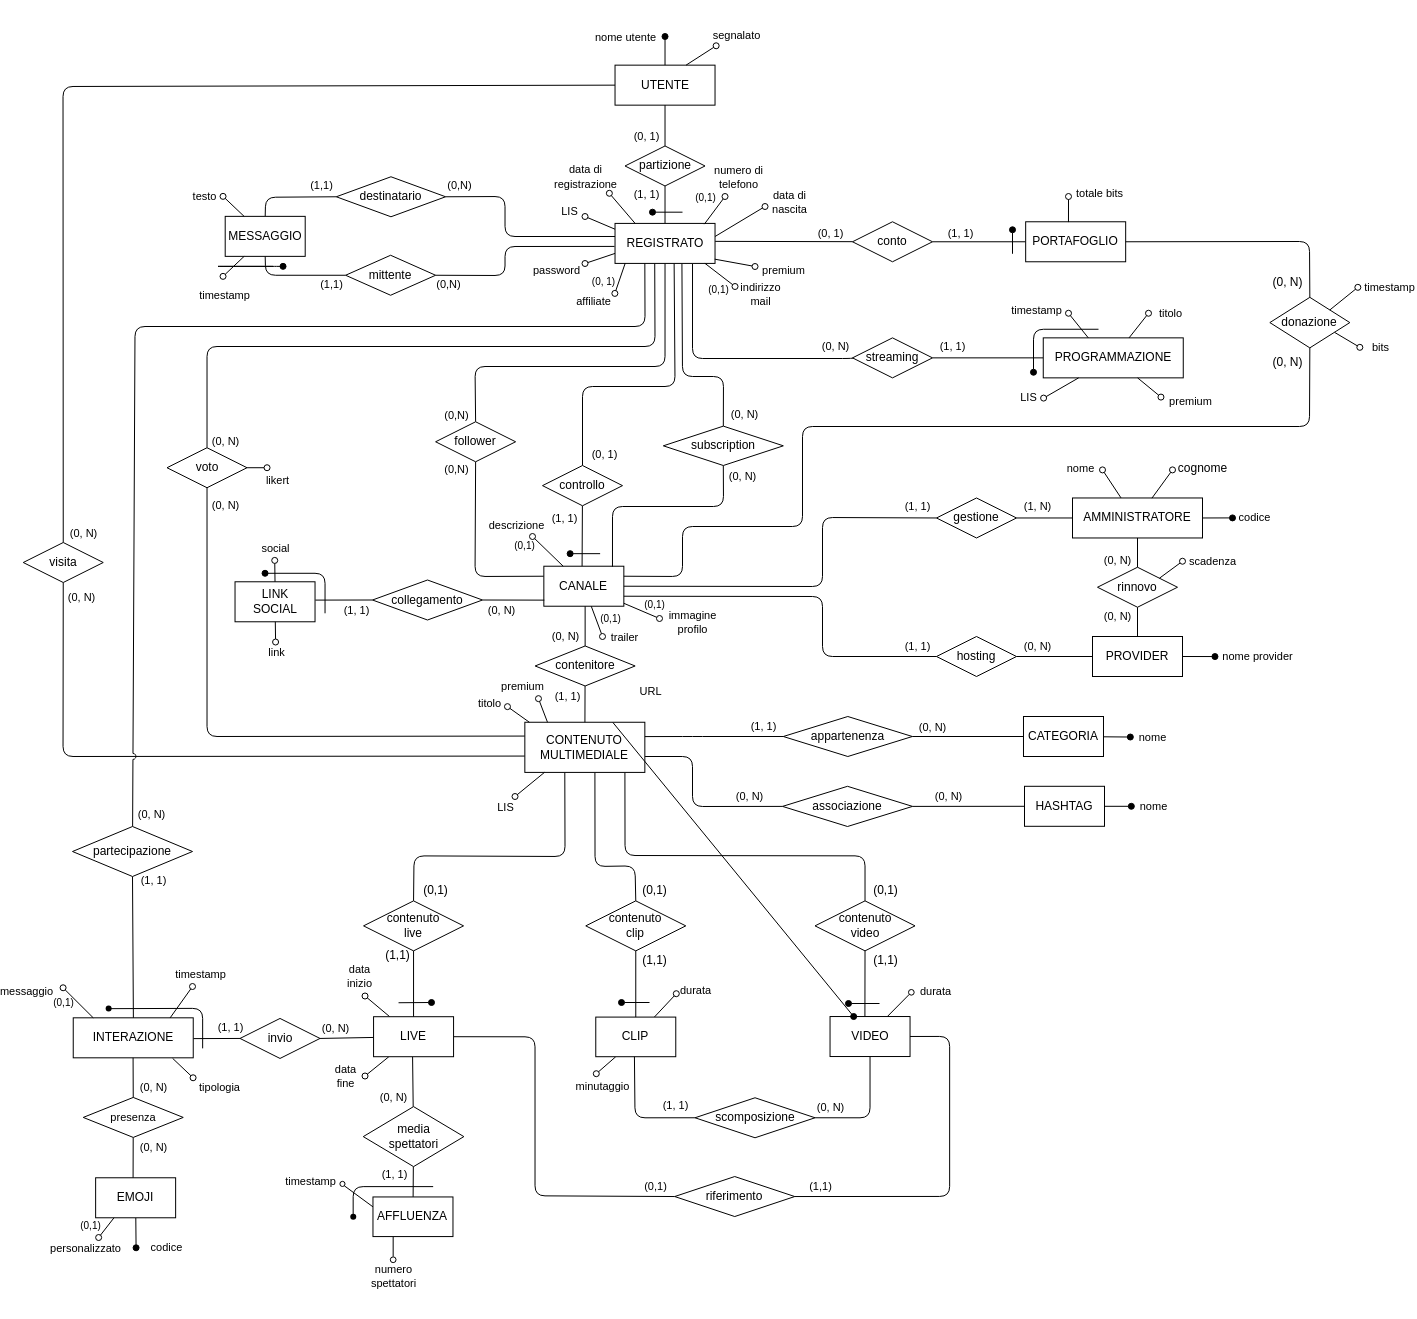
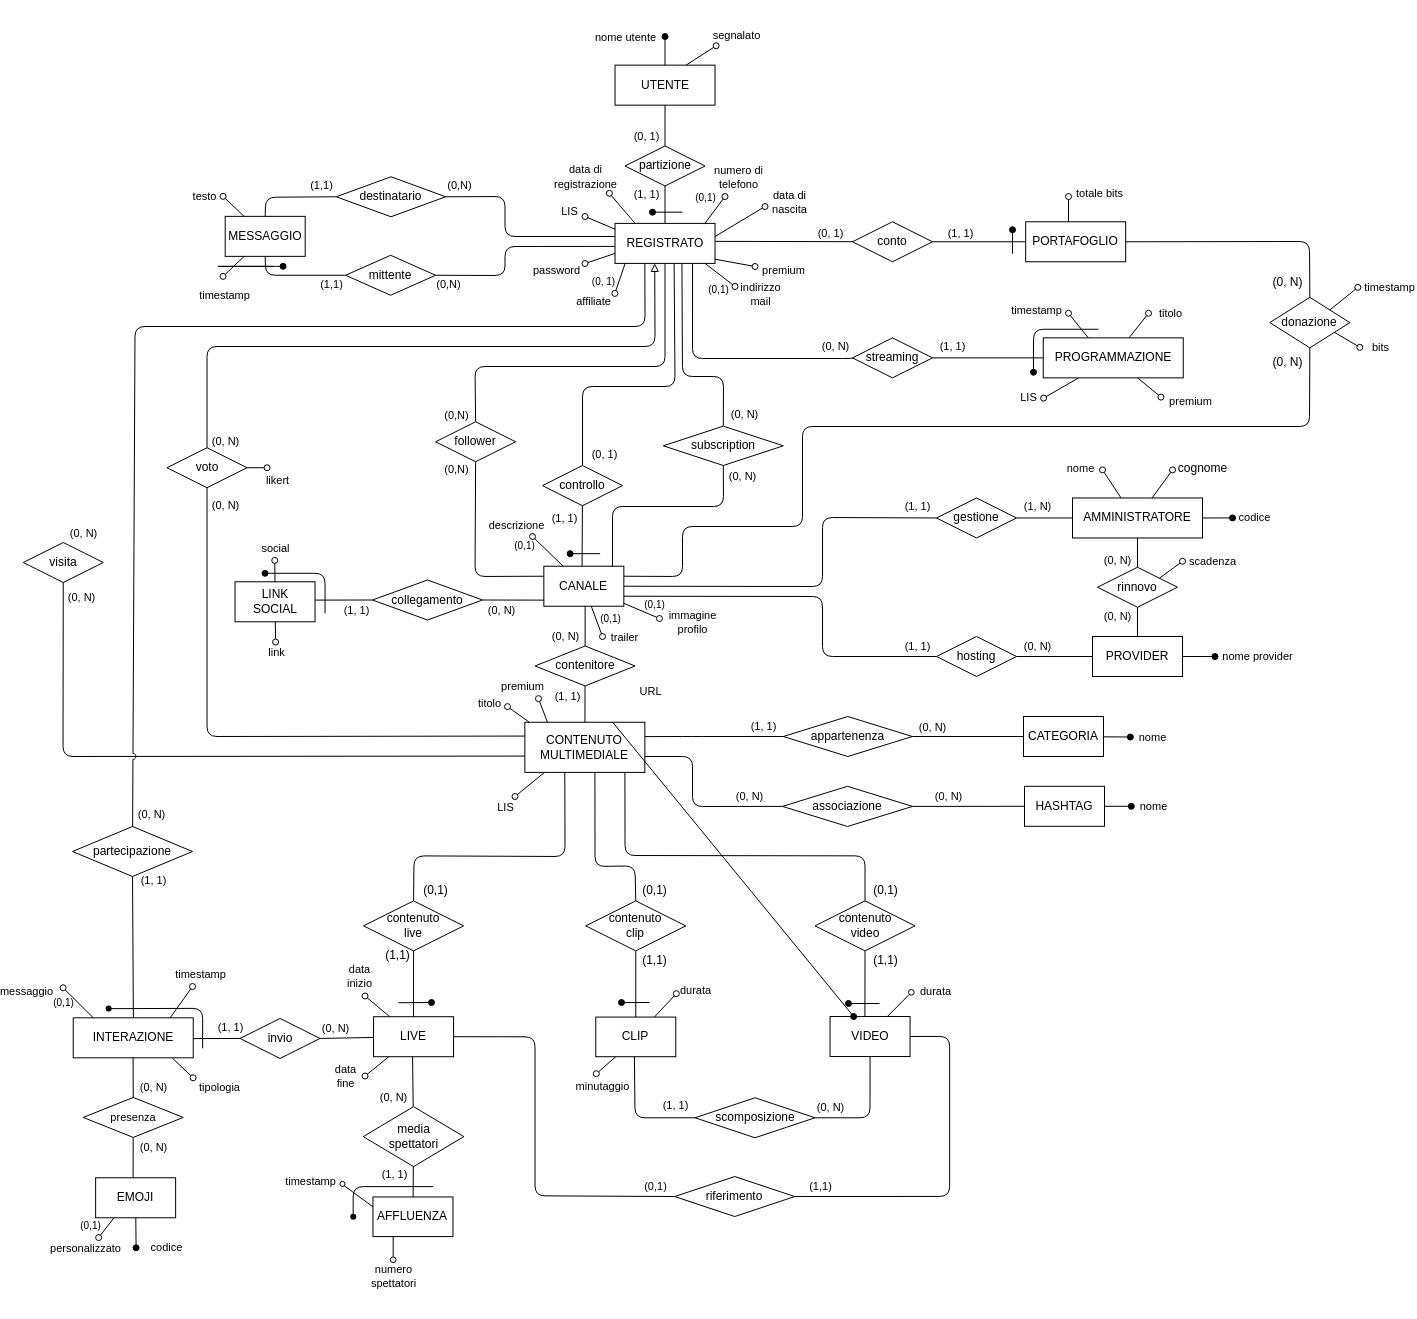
- <mxCell id="68" style="edgeStyle=none;html=1;exitX=0.5;exitY=0;exitDx=0;exitDy=0;endArrow=none;endFill=0;entryX=0;entryY=0.5;entryDx=0;entryDy=0;jumpStyle=arc;" parent="1" source="69" target="176" edge="1"><mxGeometry relative="1" as="geometry"><Array as="points"><mxPoint x="60.53" y="86" /></Array><mxPoint x="541.92" y="196" as="targetPoint" /></mxGeometry></mxCell>
- <mxCell id="97" style="edgeStyle=none;html=1;exitX=0.5;exitY=0;exitDx=0;exitDy=0;endArrow=none;endFill=0;jumpStyle=arc;entryX=0.397;entryY=0.998;entryDx=0;entryDy=0;entryPerimeter=0;" parent="1" source="101" target="182" edge="1"><mxGeometry relative="1" as="geometry"><Array as="points"><mxPoint x="204.53" y="346" /><mxPoint x="322.53" y="346" /><mxPoint x="512.53" y="346" /><mxPoint x="542.53" y="346" /><mxPoint x="652.53" y="346" /></Array><mxPoint x="522.53" y="366" as="targetPoint" /></mxGeometry></mxCell>
+ <mxCell id="97" style="edgeStyle=none;html=1;exitX=0.5;exitY=0;exitDx=0;exitDy=0;endArrow=block;endFill=0;jumpStyle=arc;entryX=0.397;entryY=0.998;entryDx=0;entryDy=0;entryPerimeter=0;" parent="1" source="101" target="182" edge="1"><mxGeometry relative="1" as="geometry"><Array as="points"><mxPoint x="204.53" y="346" /><mxPoint x="322.53" y="346" /><mxPoint x="512.53" y="346" /><mxPoint x="542.53" y="346" /><mxPoint x="652.53" y="346" /></Array><mxPoint x="522.53" y="366" as="targetPoint" /></mxGeometry></mxCell>
